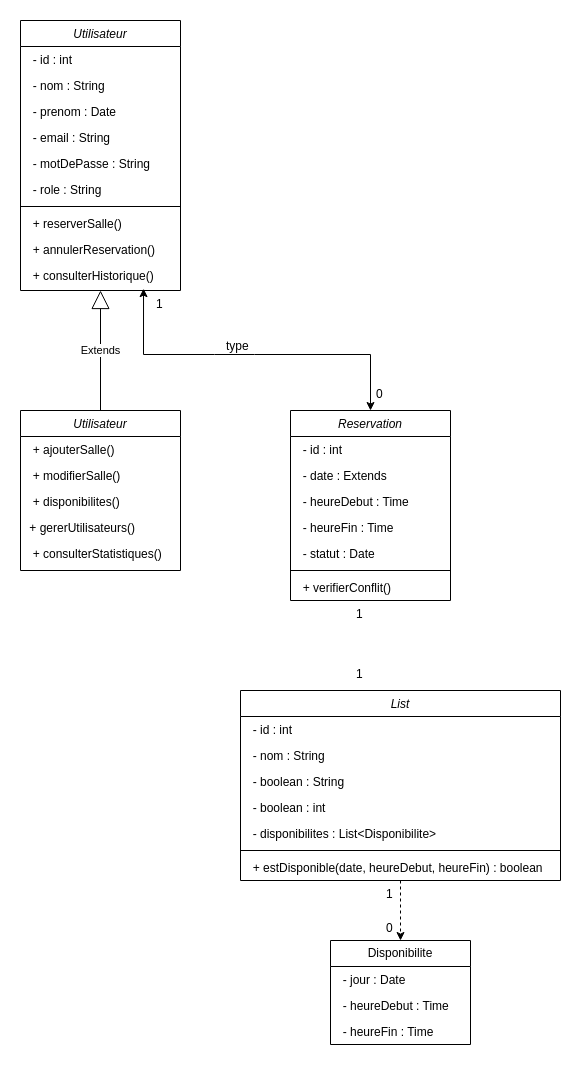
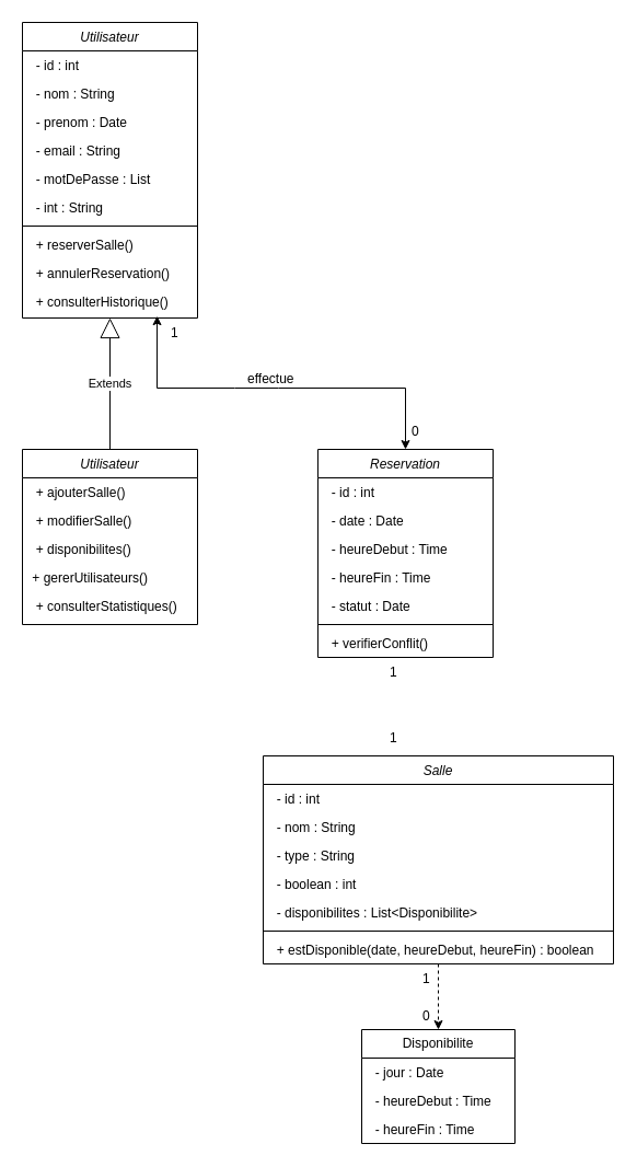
- <mxCell id="7" value="  - motDePasse : String" style="text;align=left;verticalAlign=top;spacingLeft=4;spacingRight=4;overflow=hidden;rotatable=0;points=[[0,0.5],[1,0.5]];portConstraint=eastwest;rounded=0;shadow=0;html=0;" vertex="1" parent="2"><mxGeometry y="130" width="160" height="26" as="geometry" /></mxCell>
+ <mxCell id="7" value="  - motDePasse : List" style="text;align=left;verticalAlign=top;spacingLeft=4;spacingRight=4;overflow=hidden;rotatable=0;points=[[0,0.5],[1,0.5]];portConstraint=eastwest;rounded=0;shadow=0;html=0;" vertex="1" parent="2"><mxGeometry y="130" width="160" height="26" as="geometry" /></mxCell>
- <mxCell id="8" value="  - role : String" style="text;align=left;verticalAlign=top;spacingLeft=4;spacingRight=4;overflow=hidden;rotatable=0;points=[[0,0.5],[1,0.5]];portConstraint=eastwest;rounded=0;shadow=0;html=0;" vertex="1" parent="2"><mxGeometry y="156" width="160" height="26" as="geometry" /></mxCell>
+ <mxCell id="8" value="  - int : String" style="text;align=left;verticalAlign=top;spacingLeft=4;spacingRight=4;overflow=hidden;rotatable=0;points=[[0,0.5],[1,0.5]];portConstraint=eastwest;rounded=0;shadow=0;html=0;" vertex="1" parent="2"><mxGeometry y="156" width="160" height="26" as="geometry" /></mxCell>
- <mxCell id="31" value="type" style="text;strokeColor=none;fillColor=none;align=left;verticalAlign=top;spacingLeft=4;spacingRight=4;overflow=hidden;rotatable=0;points=[[0,0.5],[1,0.5]];portConstraint=eastwest;whiteSpace=wrap;html=1;" vertex="1" parent="1"><mxGeometry x="220" y="332" width="100" height="26" as="geometry" /></mxCell>
+ <mxCell id="31" value="effectue" style="text;strokeColor=none;fillColor=none;align=left;verticalAlign=top;spacingLeft=4;spacingRight=4;overflow=hidden;rotatable=0;points=[[0,0.5],[1,0.5]];portConstraint=eastwest;whiteSpace=wrap;html=1;" vertex="1" parent="1"><mxGeometry x="220" y="332" width="100" height="26" as="geometry" /></mxCell>
- <mxCell id="22" value="  - date : Extends&#10;" style="text;align=left;verticalAlign=top;spacingLeft=4;spacingRight=4;overflow=hidden;rotatable=0;points=[[0,0.5],[1,0.5]];portConstraint=eastwest;rounded=0;shadow=0;html=0;" vertex="1" parent="20"><mxGeometry y="52" width="160" height="26" as="geometry" /></mxCell>
+ <mxCell id="22" value="  - date : Date&#10;" style="text;align=left;verticalAlign=top;spacingLeft=4;spacingRight=4;overflow=hidden;rotatable=0;points=[[0,0.5],[1,0.5]];portConstraint=eastwest;rounded=0;shadow=0;html=0;" vertex="1" parent="20"><mxGeometry y="52" width="160" height="26" as="geometry" /></mxCell>
- <mxCell id="37" value="List" style="swimlane;fontStyle=2;align=center;verticalAlign=top;childLayout=stackLayout;horizontal=1;startSize=26;horizontalStack=0;resizeParent=1;resizeLast=0;collapsible=1;marginBottom=0;rounded=0;shadow=0;strokeWidth=1;" vertex="1" parent="1"><mxGeometry x="240" y="690" width="320" height="190" as="geometry"><mxRectangle x="230" y="140" width="160" height="26" as="alternateBounds" /></mxGeometry></mxCell>
+ <mxCell id="37" value="Salle" style="swimlane;fontStyle=2;align=center;verticalAlign=top;childLayout=stackLayout;horizontal=1;startSize=26;horizontalStack=0;resizeParent=1;resizeLast=0;collapsible=1;marginBottom=0;rounded=0;shadow=0;strokeWidth=1;" vertex="1" parent="1"><mxGeometry x="240" y="690" width="320" height="190" as="geometry"><mxRectangle x="230" y="140" width="160" height="26" as="alternateBounds" /></mxGeometry></mxCell>
- <mxCell id="40" value="  - boolean : String&#10;" style="text;align=left;verticalAlign=top;spacingLeft=4;spacingRight=4;overflow=hidden;rotatable=0;points=[[0,0.5],[1,0.5]];portConstraint=eastwest;rounded=0;shadow=0;html=0;" vertex="1" parent="37"><mxGeometry y="78" width="320" height="26" as="geometry" /></mxCell>
+ <mxCell id="40" value="  - type : String&#10;" style="text;align=left;verticalAlign=top;spacingLeft=4;spacingRight=4;overflow=hidden;rotatable=0;points=[[0,0.5],[1,0.5]];portConstraint=eastwest;rounded=0;shadow=0;html=0;" vertex="1" parent="37"><mxGeometry y="78" width="320" height="26" as="geometry" /></mxCell>
